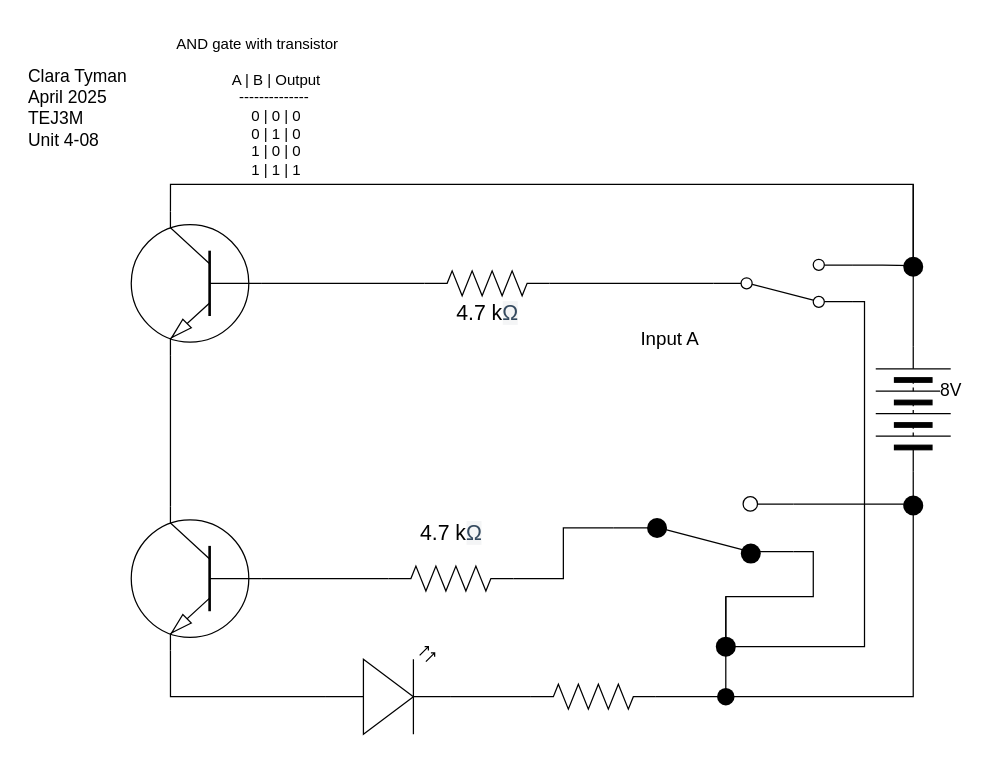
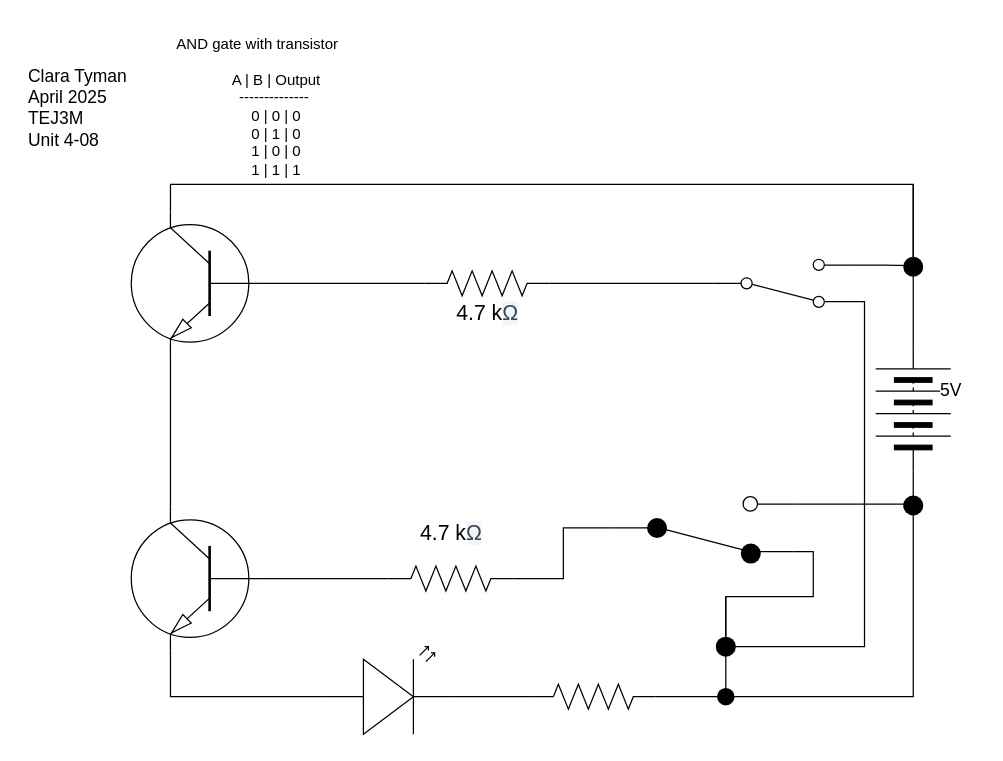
- <mxCell id="8" value="&lt;font style=&quot;font-size: 15px;&quot;&gt;Input A&lt;/font&gt;" style="text;html=1;align=center;verticalAlign=middle;resizable=0;points=[];autosize=1;strokeColor=none;fillColor=none;fontFamily=Helvetica;fontSize=11;fontColor=default;labelBackgroundColor=default;" parent="1" vertex="1"><mxGeometry x="500" y="254.5" width="70" height="30" as="geometry" /></mxCell>
- <mxCell id="9" value="&lt;font style=&quot;font-size: 14px;&quot;&gt;8V&lt;/font&gt;" style="text;html=1;align=center;verticalAlign=middle;resizable=0;points=[];autosize=1;strokeColor=none;fillColor=none;fontFamily=Helvetica;fontSize=11;fontColor=default;labelBackgroundColor=default;" parent="1" vertex="1"><mxGeometry x="740" y="297" width="40" height="30" as="geometry" /></mxCell>
+ <mxCell id="9" value="&lt;font style=&quot;font-size: 14px;&quot;&gt;5V&lt;/font&gt;" style="text;html=1;align=center;verticalAlign=middle;resizable=0;points=[];autosize=1;strokeColor=none;fillColor=none;fontFamily=Helvetica;fontSize=11;fontColor=default;labelBackgroundColor=default;" parent="1" vertex="1"><mxGeometry x="740" y="297" width="40" height="30" as="geometry" /></mxCell>
